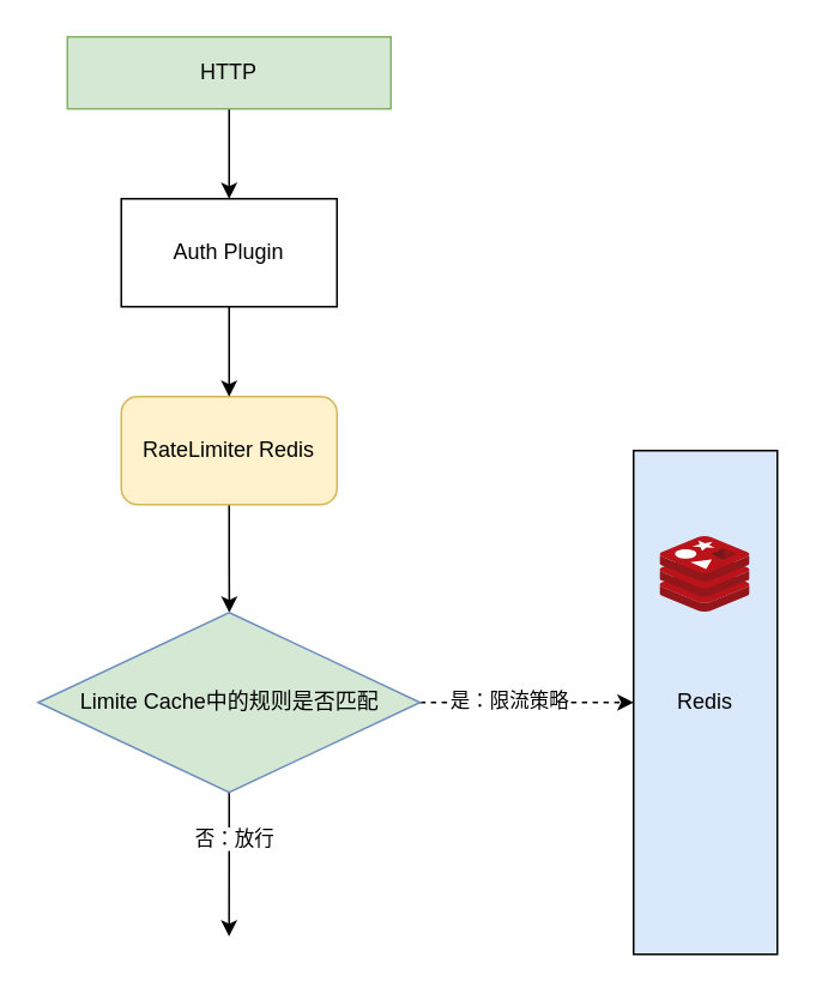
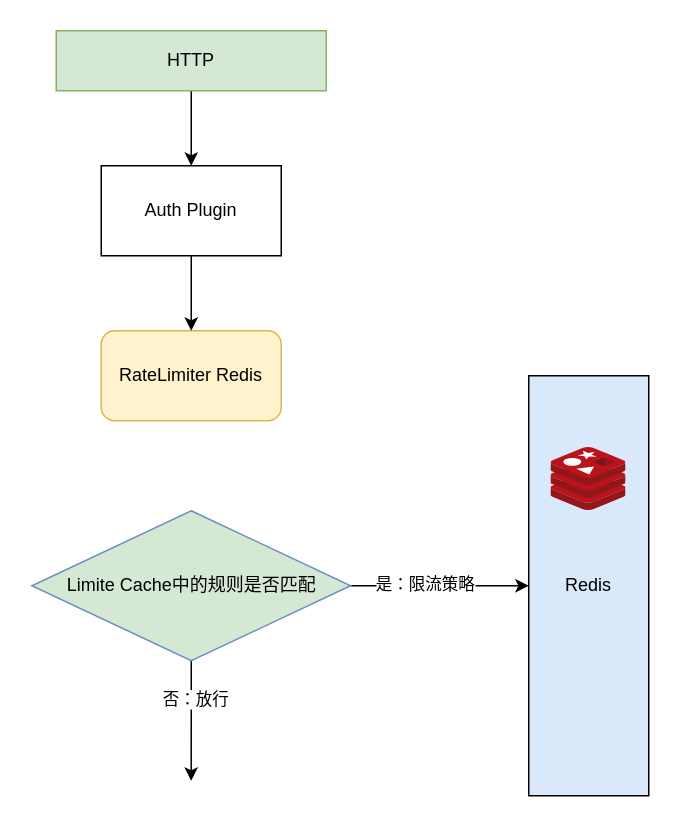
- <mxCell id="4" value="" style="edgeStyle=orthogonalEdgeStyle;rounded=0;orthogonalLoop=1;jettySize=auto;html=1;" edge="1" parent="1" source="5" target="12"><mxGeometry relative="1" as="geometry" /></mxCell>
- <mxCell id="8" value="" style="edgeStyle=orthogonalEdgeStyle;rounded=0;orthogonalLoop=1;jettySize=auto;html=1;dashed=1;" edge="1" parent="1" source="12" target="14"><mxGeometry relative="1" as="geometry" /></mxCell>
+ <mxCell id="8" value="" style="edgeStyle=orthogonalEdgeStyle;rounded=0;orthogonalLoop=1;jettySize=auto;html=1;" edge="1" parent="1" source="12" target="14"><mxGeometry relative="1" as="geometry" /></mxCell>
